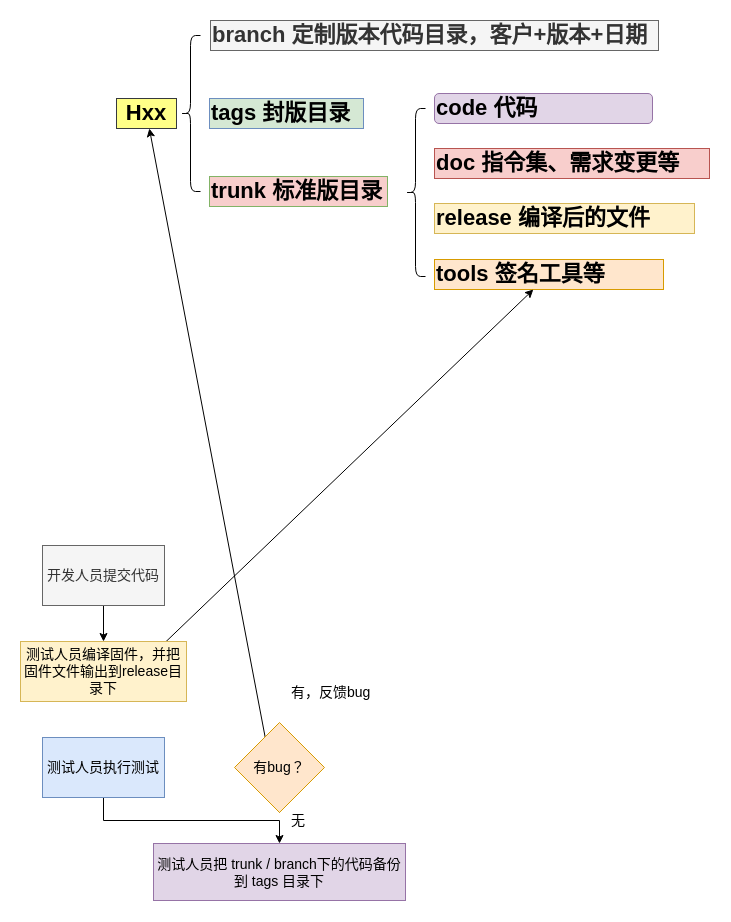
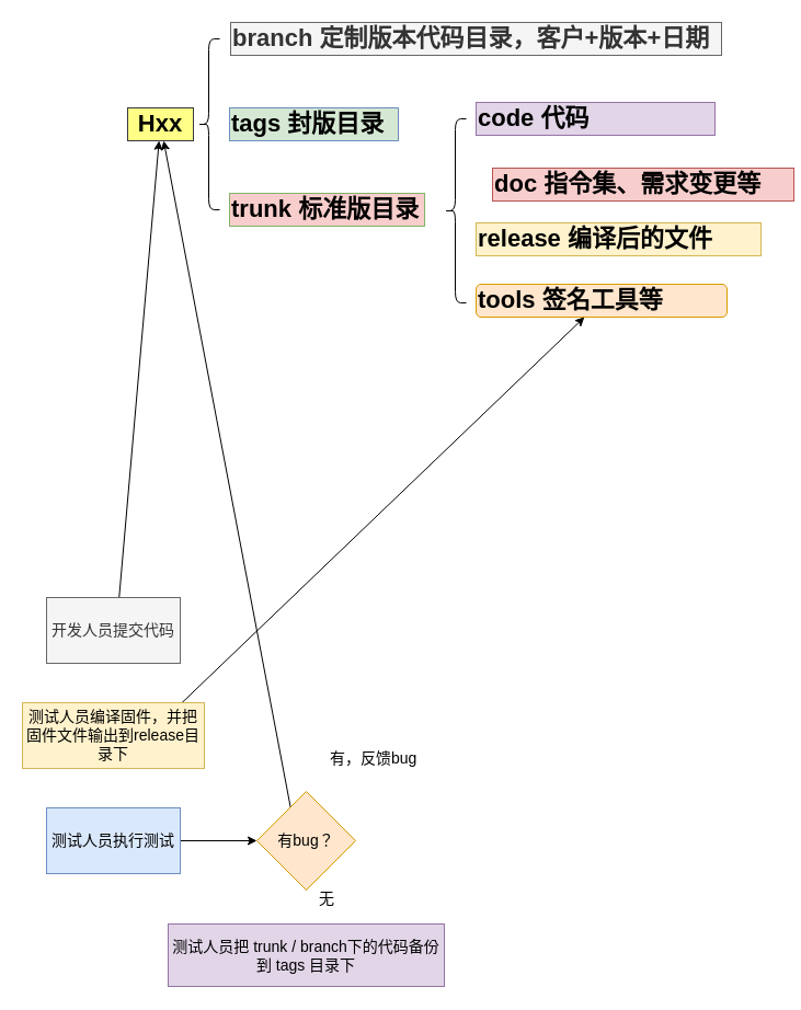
- <mxCell id="8" value="code 代码&lt;br&gt;" style="whiteSpace=wrap;html=1;strokeColor=#9673a6;fontSize=22;verticalAlign=middle;align=left;fontStyle=1;fillColor=#e1d5e7;rounded=1;" parent="1" vertex="1"><mxGeometry x="434" y="93" width="218" height="30" as="geometry" /></mxCell>
+ <mxCell id="8" value="code 代码&lt;br&gt;" style="rounded=0;whiteSpace=wrap;html=1;strokeColor=#9673a6;fontSize=22;verticalAlign=middle;align=left;fontStyle=1;fillColor=#e1d5e7;" parent="1" vertex="1"><mxGeometry x="434" y="93" width="218" height="30" as="geometry" /></mxCell>
- <mxCell id="9" value="doc&amp;nbsp;&lt;span&gt;指令集、需求变更等&lt;/span&gt;" style="rounded=0;whiteSpace=wrap;html=1;strokeColor=#b85450;fontSize=22;verticalAlign=middle;align=left;fontStyle=1;fillColor=#f8cecc;" parent="1" vertex="1"><mxGeometry x="434" y="148" width="275" height="30" as="geometry" /></mxCell>
+ <mxCell id="9" value="doc&amp;nbsp;&lt;span&gt;指令集、需求变更等&lt;/span&gt;" style="rounded=0;whiteSpace=wrap;html=1;strokeColor=#b85450;fontSize=22;verticalAlign=middle;align=left;fontStyle=1;fillColor=#f8cecc;" parent="1" vertex="1"><mxGeometry x="449" y="153" width="275" height="30" as="geometry" /></mxCell>
- <mxCell id="11" value="tools&amp;nbsp;&lt;span&gt;签名工具等&lt;/span&gt;" style="rounded=0;whiteSpace=wrap;html=1;strokeColor=#d79b00;fontSize=22;verticalAlign=middle;align=left;fontStyle=1;fillColor=#ffe6cc;" parent="1" vertex="1"><mxGeometry x="434" y="259" width="229" height="30" as="geometry" /></mxCell>
+ <mxCell id="11" value="tools&amp;nbsp;&lt;span&gt;签名工具等&lt;/span&gt;" style="whiteSpace=wrap;html=1;strokeColor=#d79b00;fontSize=22;verticalAlign=middle;align=left;fontStyle=1;fillColor=#ffe6cc;rounded=1;" parent="1" vertex="1"><mxGeometry x="434" y="259" width="229" height="30" as="geometry" /></mxCell>
- <mxCell id="12" style="edgeStyle=none;rounded=0;orthogonalLoop=1;jettySize=auto;html=1;exitX=0.5;exitY=1;exitDx=0;exitDy=0;fontSize=14;" edge="1" parent="1" source="13" target="15"><mxGeometry relative="1" as="geometry" /></mxCell>
+ <mxCell id="12" style="edgeStyle=none;rounded=0;orthogonalLoop=1;jettySize=auto;html=1;exitX=0.5;exitY=1;exitDx=0;exitDy=0;fontSize=14;" edge="1" parent="1" source="13" target="2"><mxGeometry relative="1" as="geometry" /></mxCell>
- <mxCell id="20" value="有，反馈bug" style="text;html=1;resizable=0;points=[];autosize=1;align=left;verticalAlign=top;spacingTop=-4;fontSize=14;" parent="1" vertex="1"><mxGeometry x="289" y="681" width="113" height="21" as="geometry" /></mxCell>
+ <mxCell id="20" value="有，反馈bug" style="text;html=1;resizable=0;points=[];autosize=1;align=left;verticalAlign=top;spacingTop=-4;fontSize=14;" parent="1" vertex="1"><mxGeometry x="299" y="681" width="113" height="21" as="geometry" /></mxCell>
- <mxCell id="16" value="" style="edgeStyle=orthogonalEdgeStyle;rounded=0;orthogonalLoop=1;jettySize=auto;html=1;fontSize=14;" parent="1" source="17" target="21" edge="1"><mxGeometry relative="1" as="geometry" /></mxCell>
+ <mxCell id="16" value="" style="edgeStyle=orthogonalEdgeStyle;rounded=0;orthogonalLoop=1;jettySize=auto;html=1;fontSize=14;" parent="1" source="17" target="19" edge="1"><mxGeometry relative="1" as="geometry" /></mxCell>
